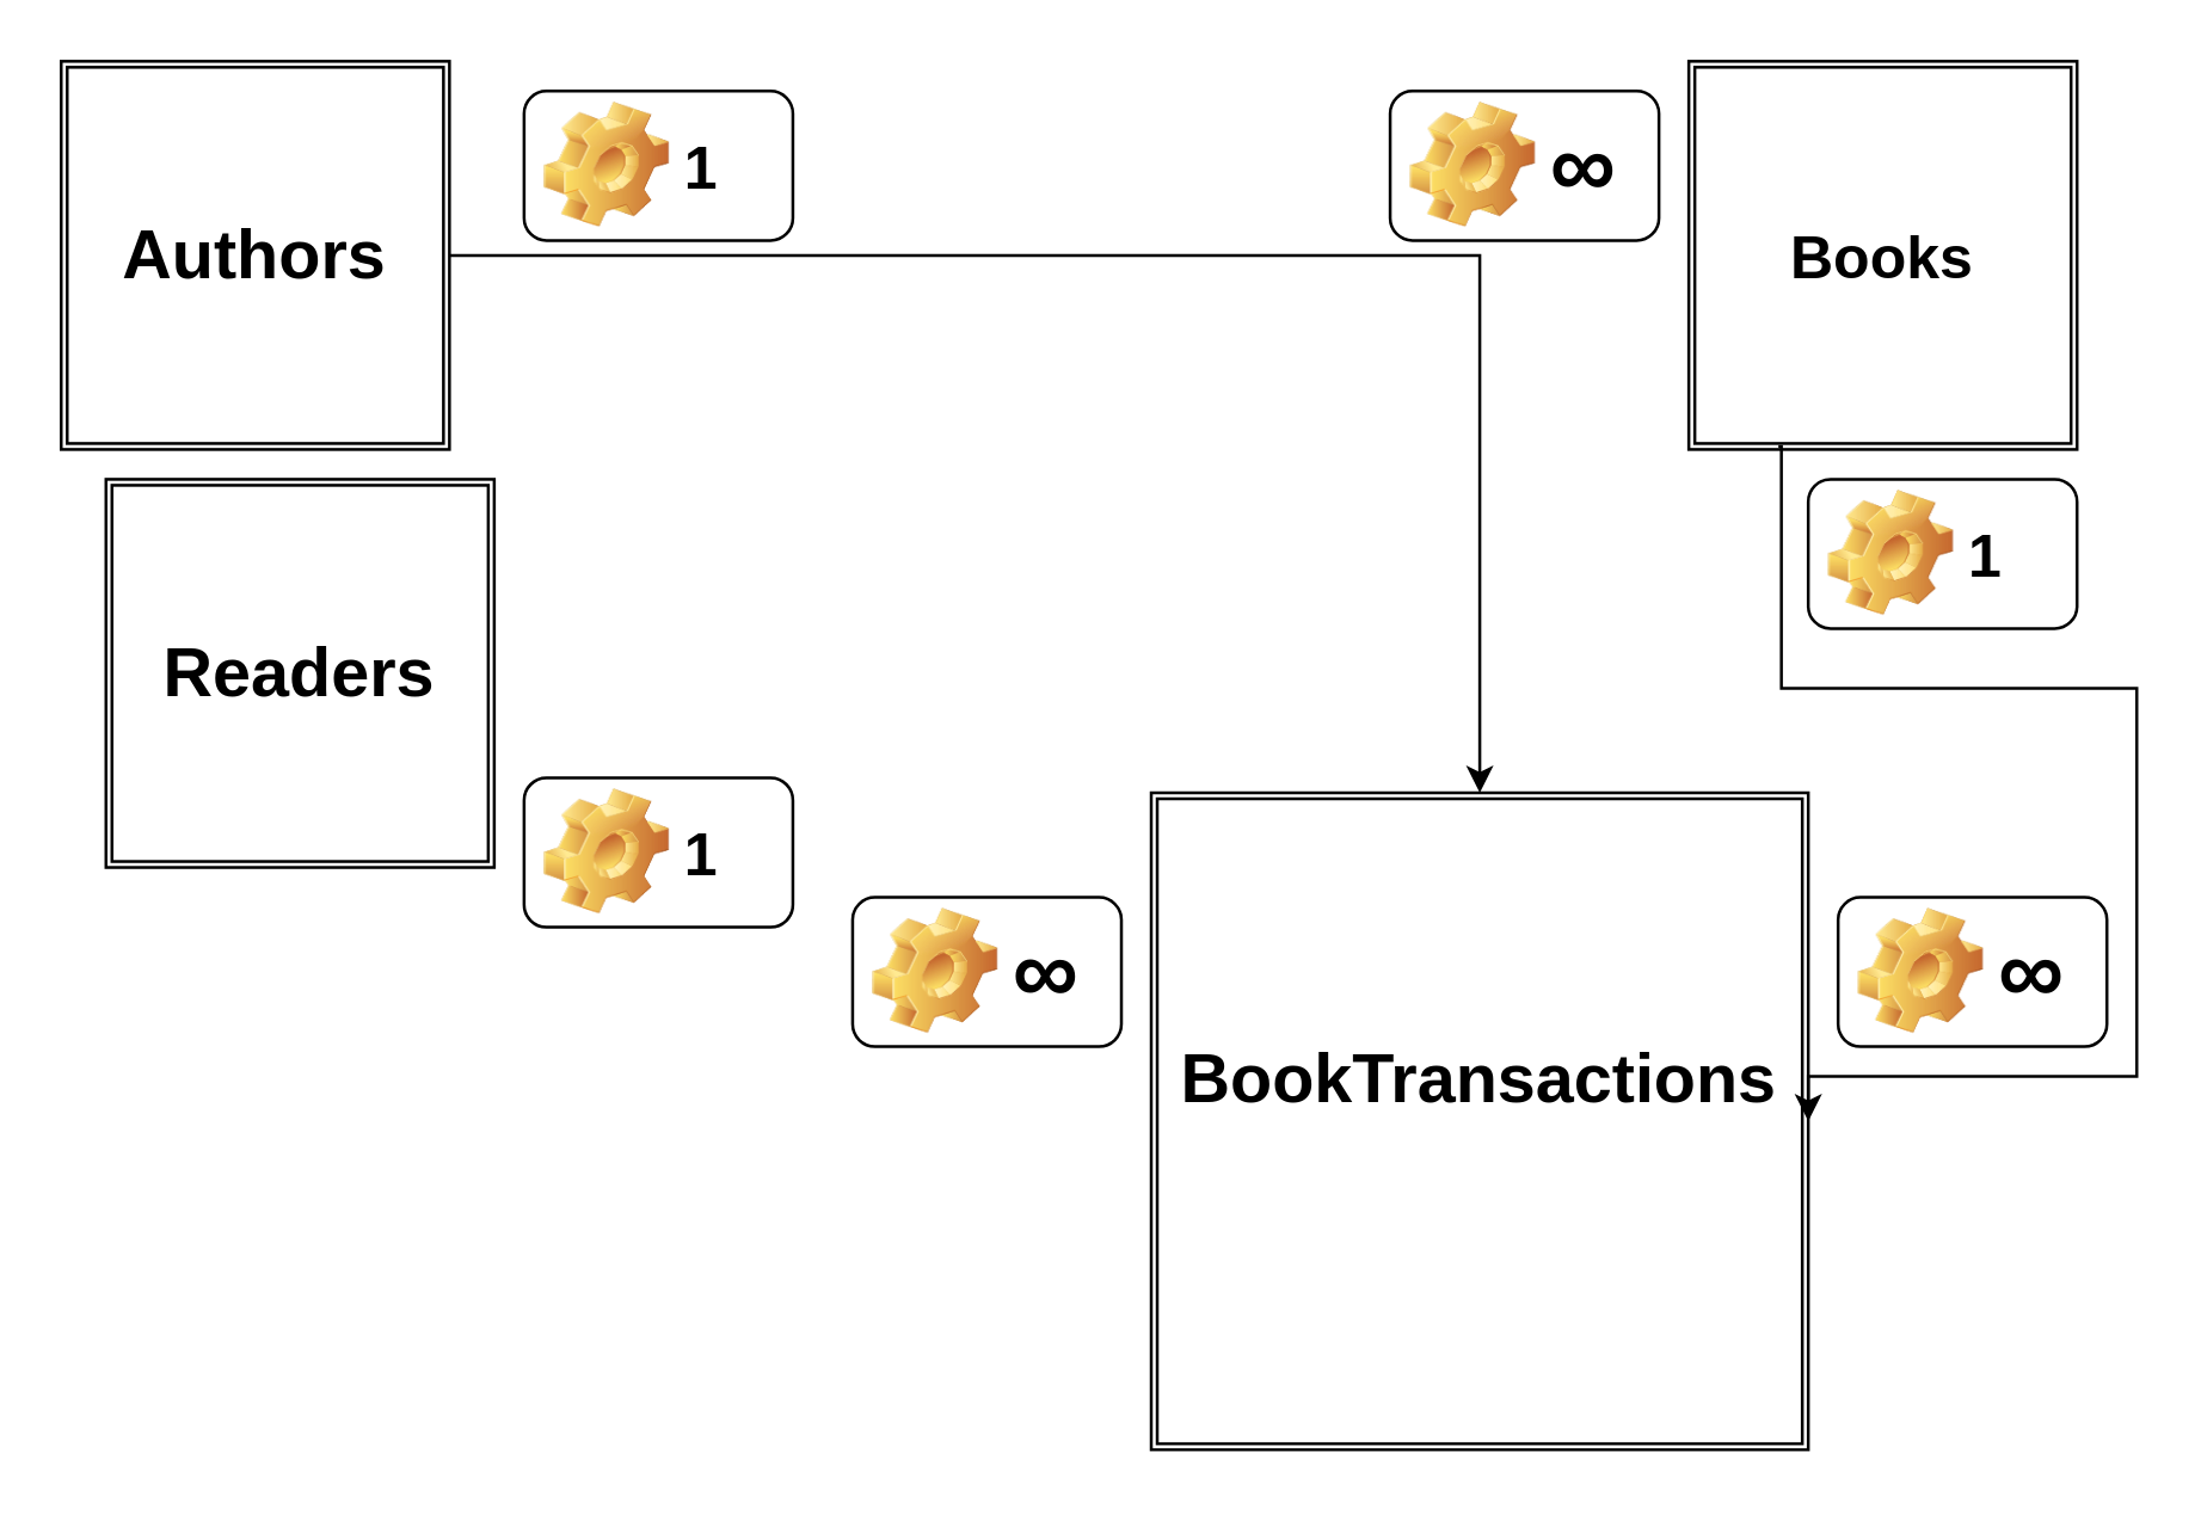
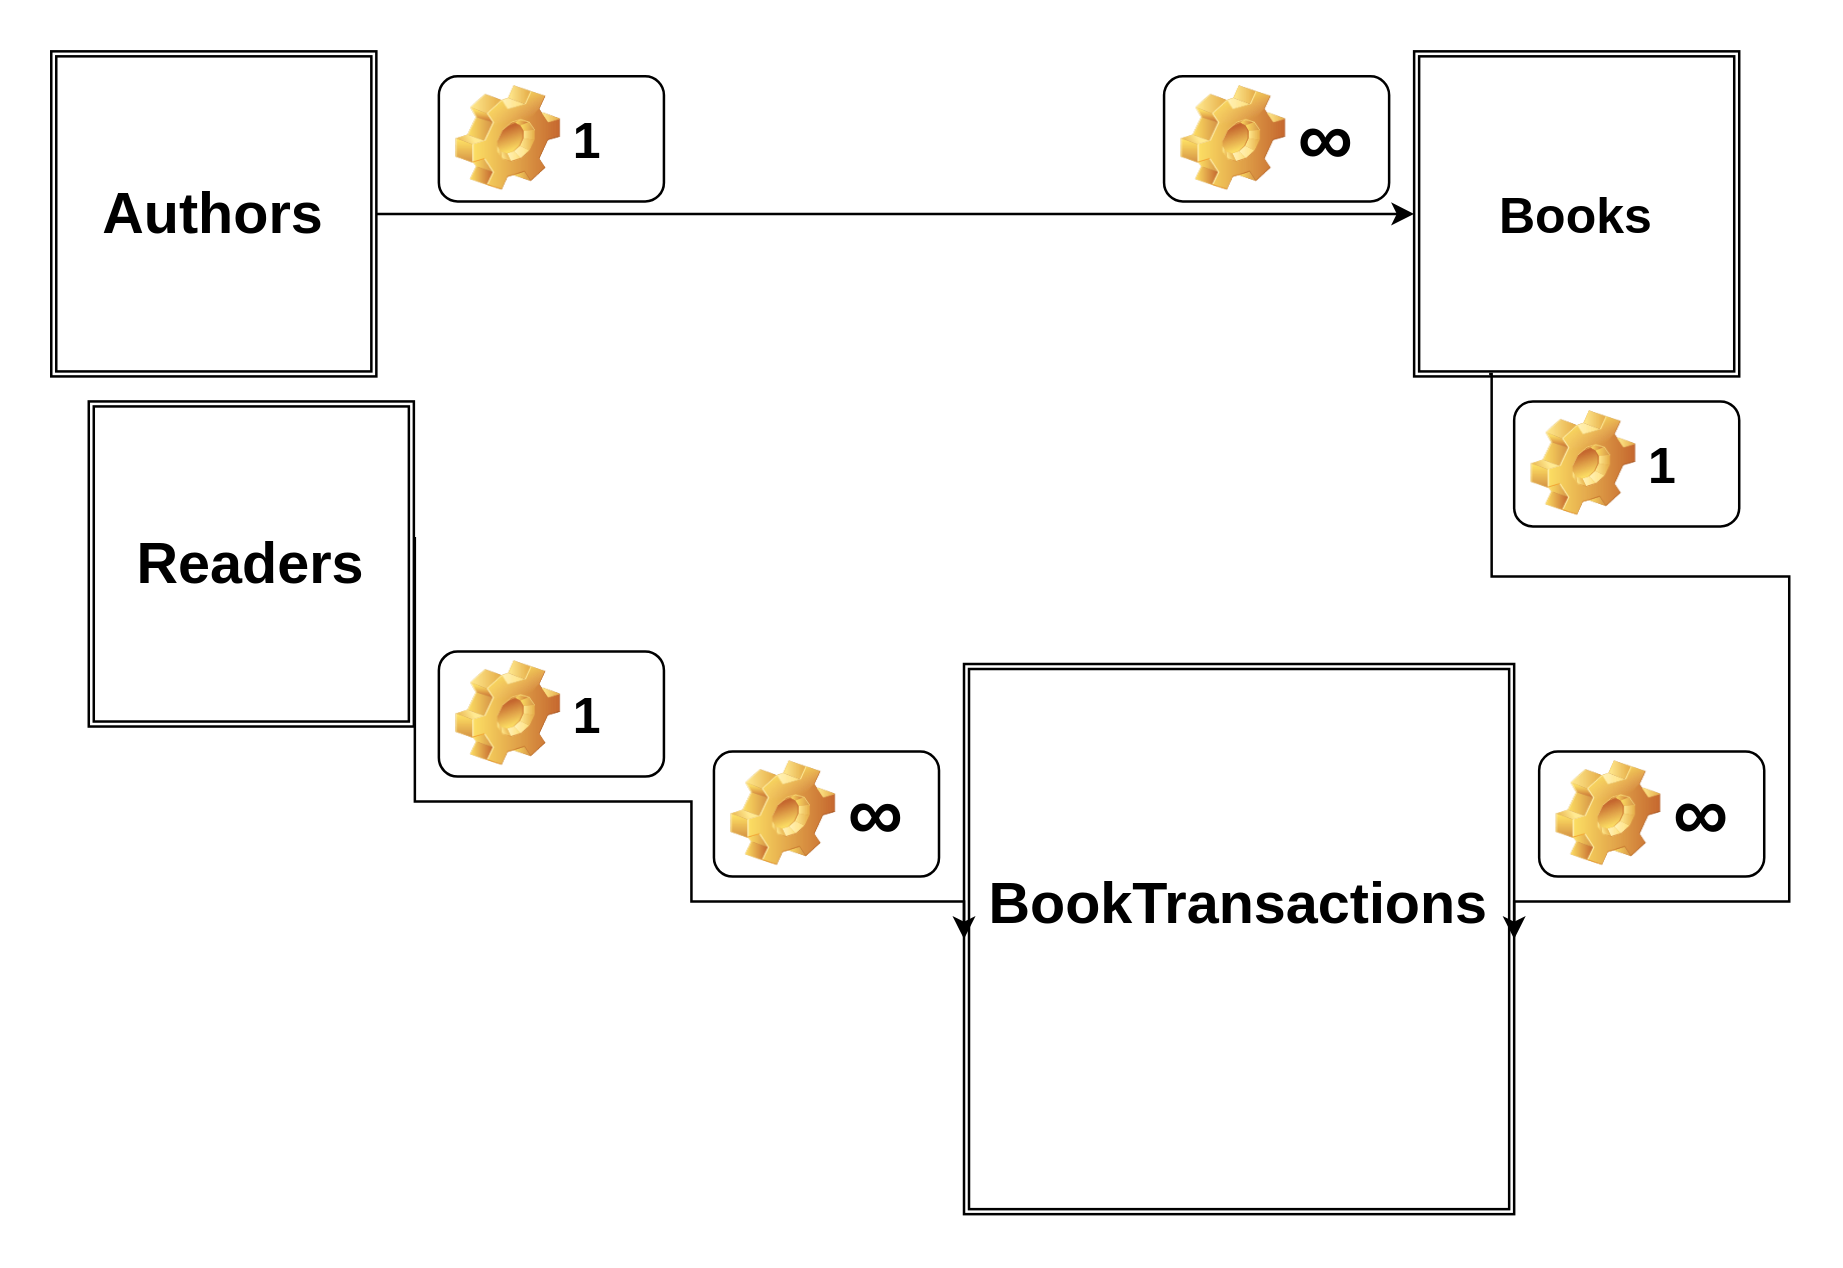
- <mxCell id="2" value="" style="edgeStyle=orthogonalEdgeStyle;rounded=0;orthogonalLoop=1;jettySize=auto;html=1;" edge="1" parent="1" source="3" target="8"><mxGeometry relative="1" as="geometry" /></mxCell>
+ <mxCell id="2" value="" style="edgeStyle=orthogonalEdgeStyle;rounded=0;orthogonalLoop=1;jettySize=auto;html=1;" edge="1" parent="1" source="3" target="4"><mxGeometry relative="1" as="geometry" /></mxCell>
+ <mxCell id="9" value="" style="edgeStyle=orthogonalEdgeStyle;rounded=0;orthogonalLoop=1;jettySize=auto;html=1;entryX=0;entryY=0.5;entryDx=0;entryDy=0;exitX=1.003;exitY=0.417;exitDx=0;exitDy=0;exitPerimeter=0;" edge="1" parent="1" source="7" target="8"><mxGeometry relative="1" as="geometry"><mxPoint x="165" y="234.5" as="sourcePoint" /><mxPoint x="565" y="234.5" as="targetPoint" /><Array as="points"><mxPoint x="165" y="320" /><mxPoint x="276" y="320" /><mxPoint x="276" y="360" /></Array></mxGeometry></mxCell>
